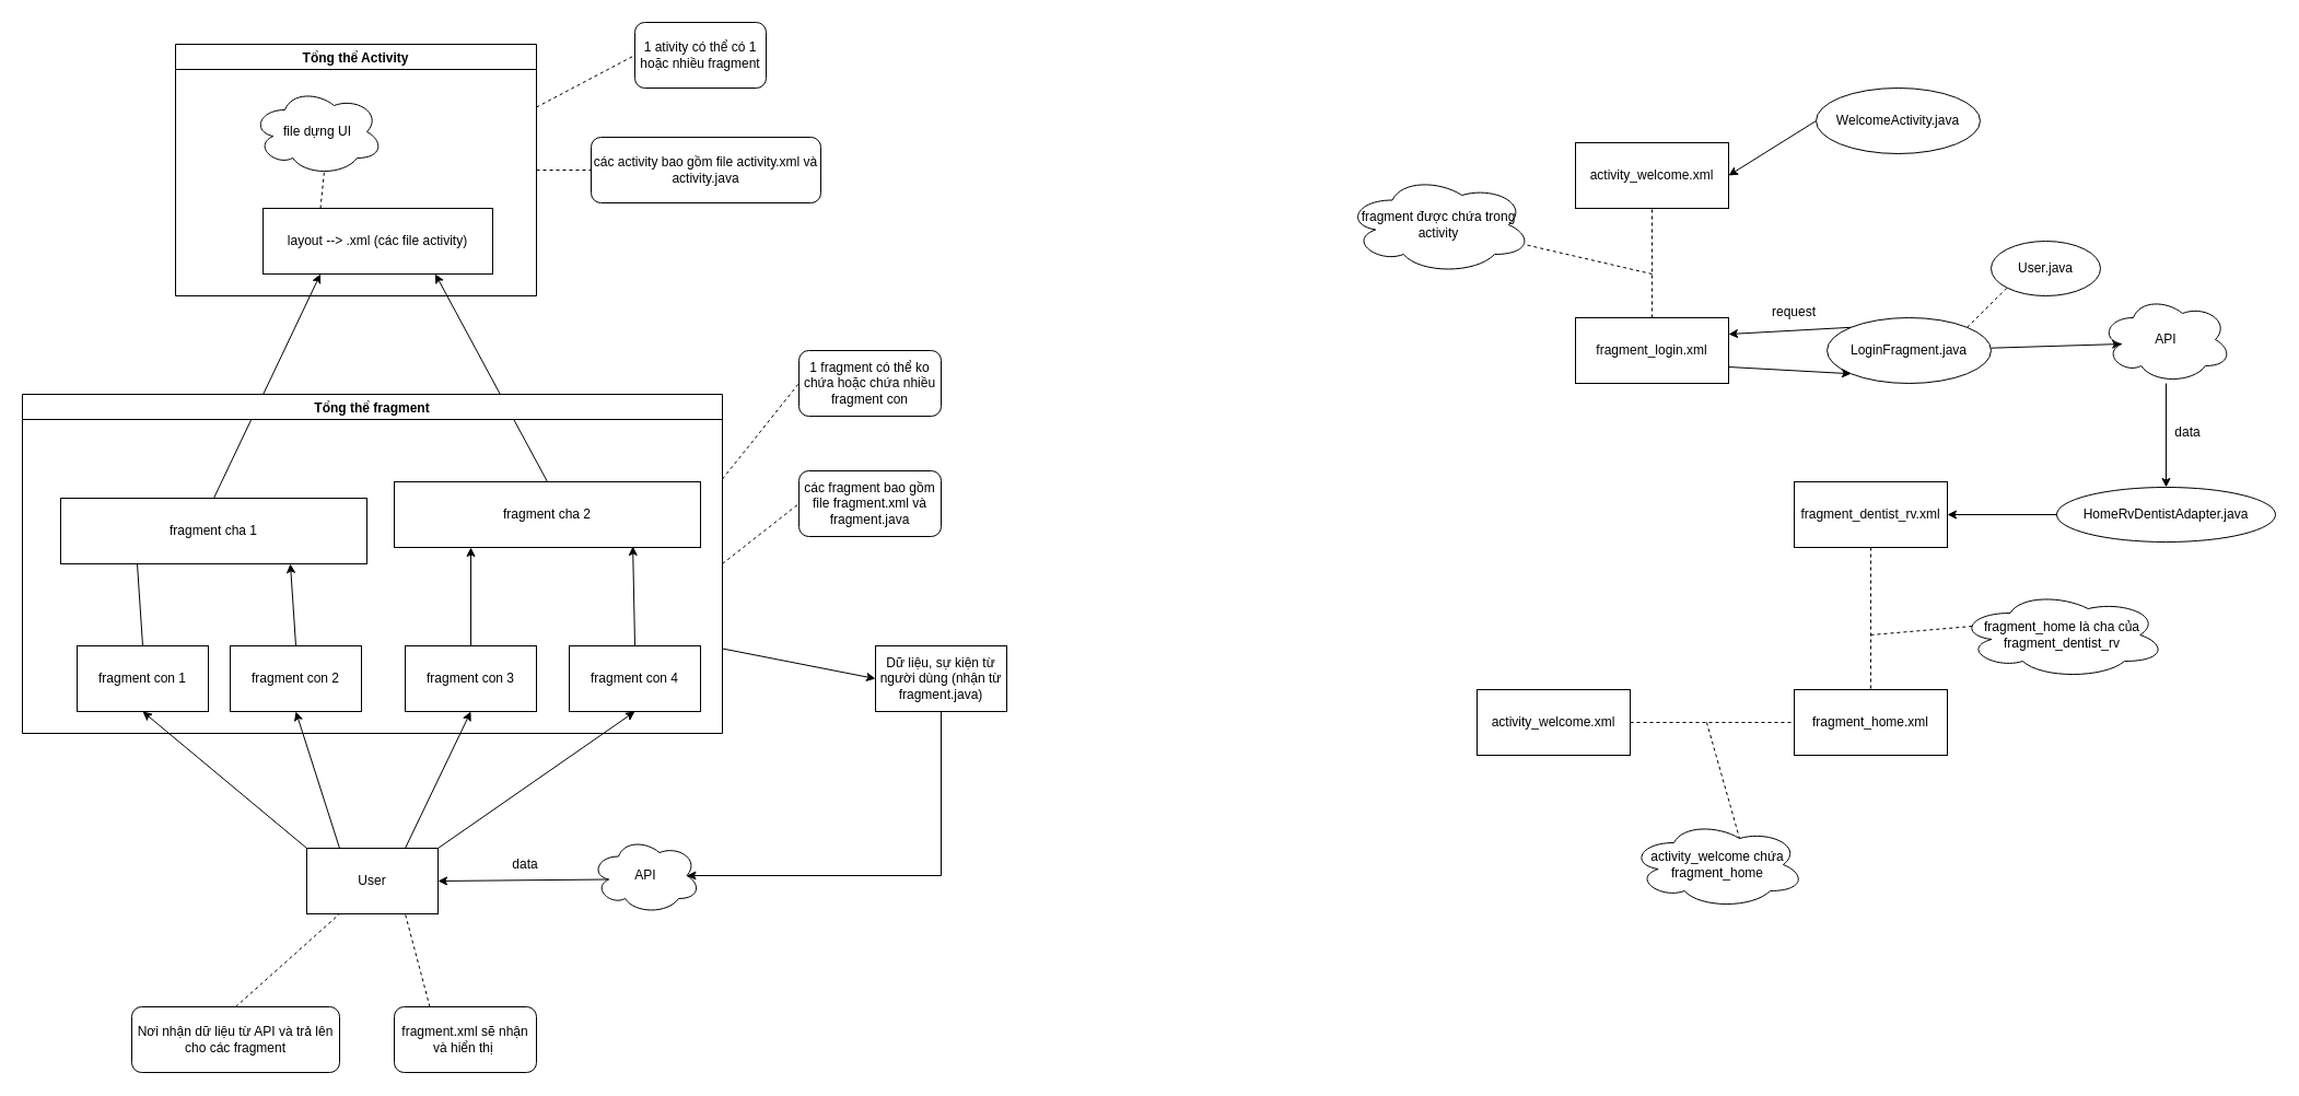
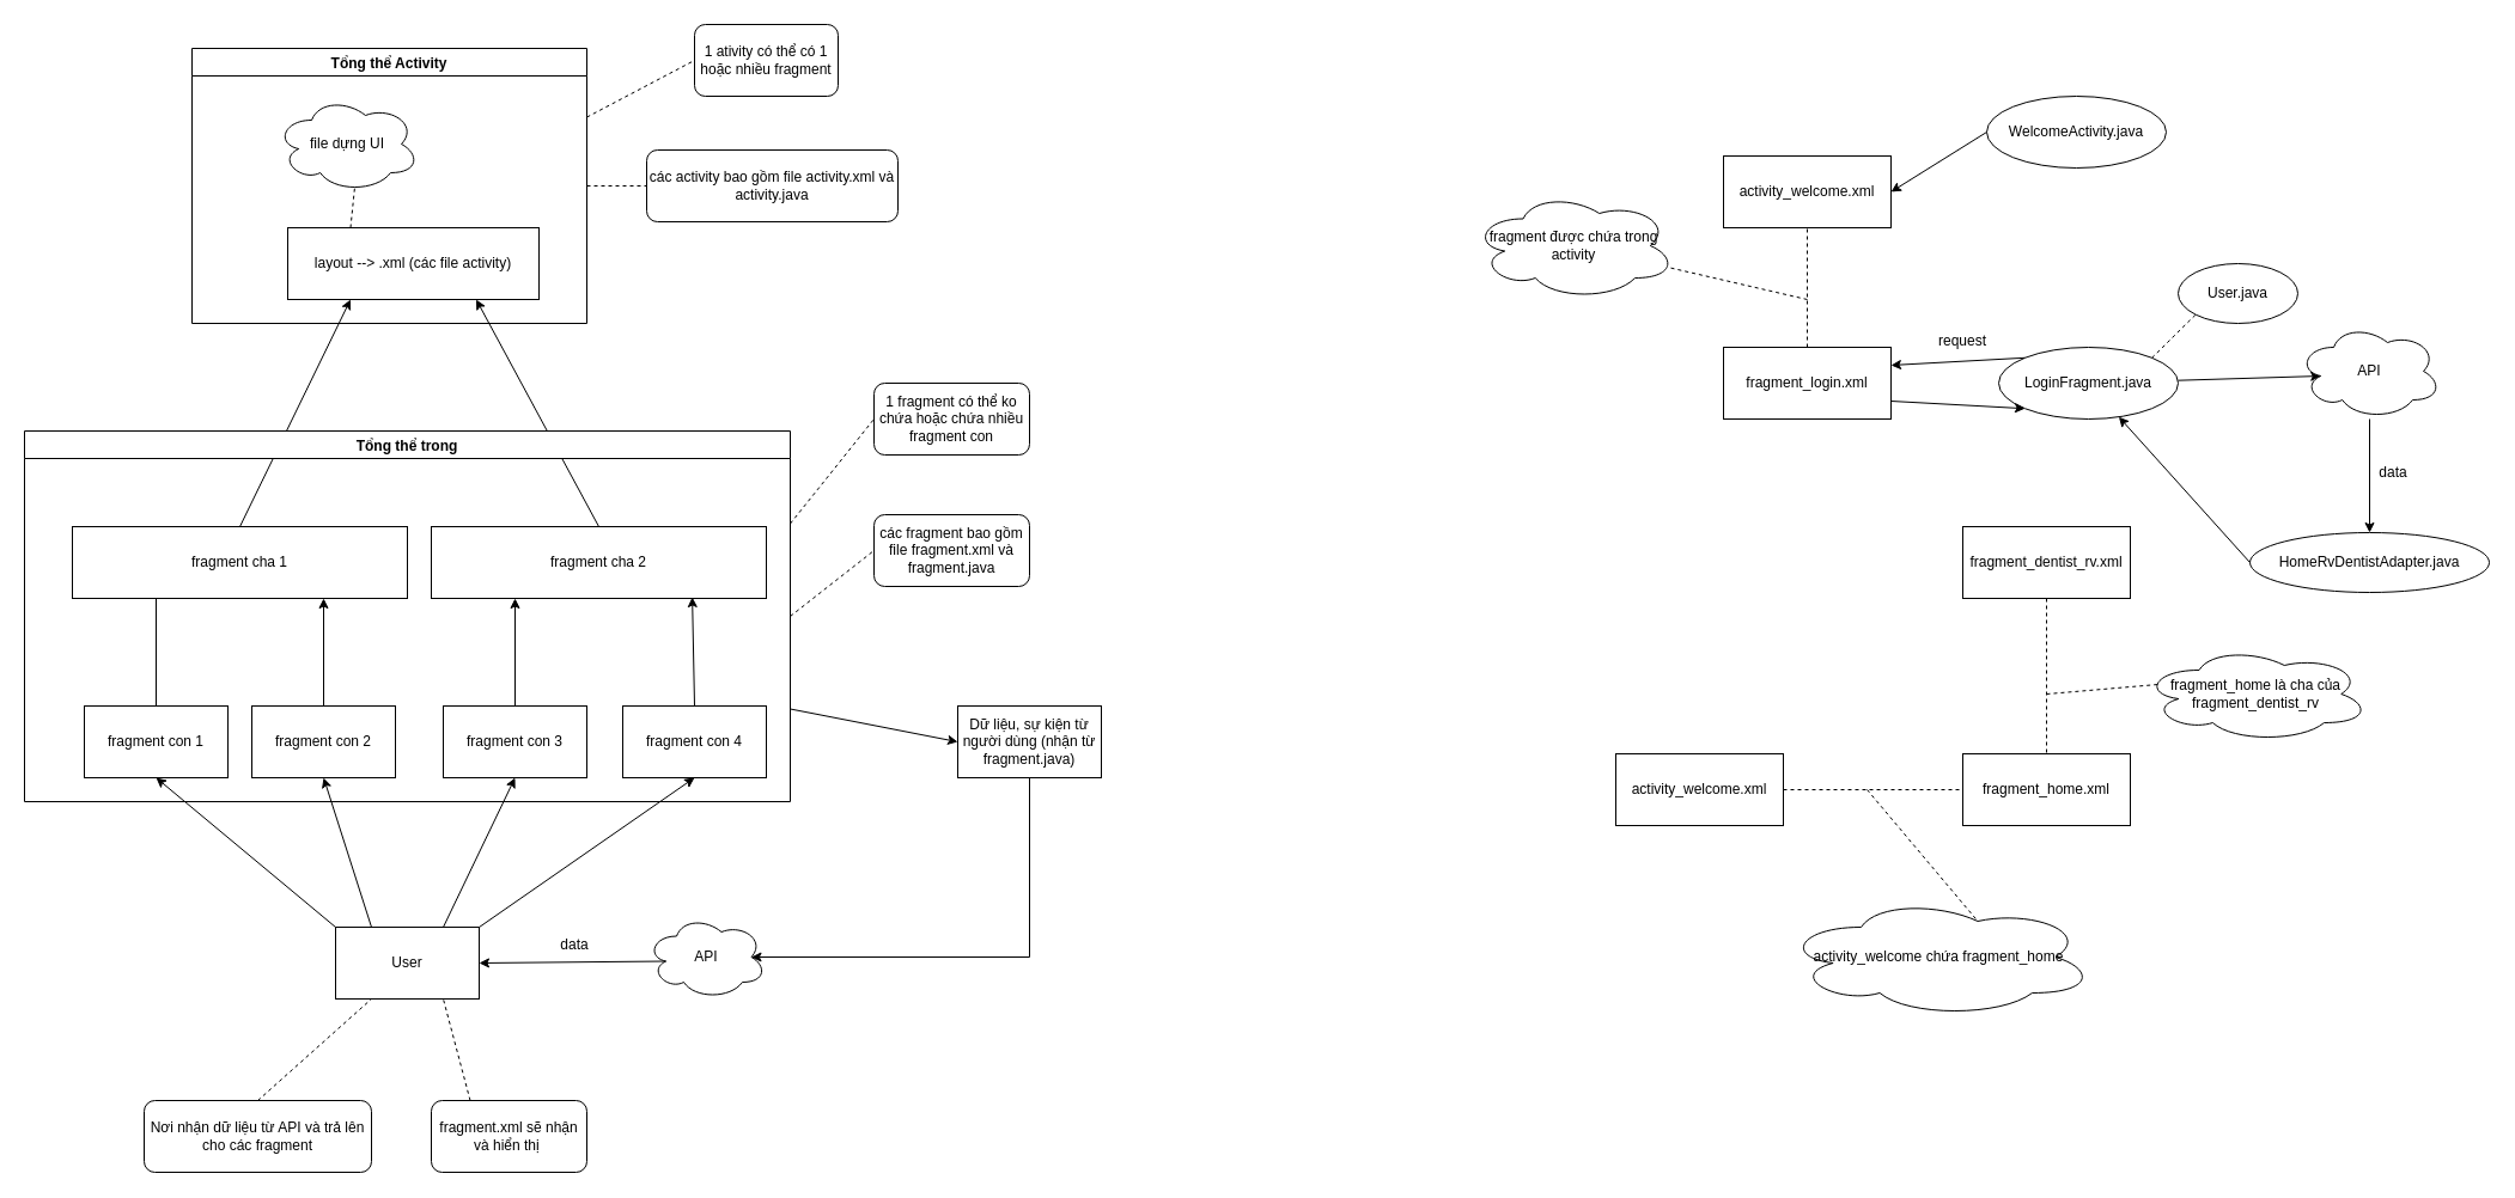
- <mxCell id="12" value="Tổng thể fragment" style="swimlane;" vertex="1" parent="1"><mxGeometry x="20" y="360" width="640" height="310" as="geometry" /></mxCell>
+ <mxCell id="12" value="Tổng thể trong" style="swimlane;" vertex="1" parent="1"><mxGeometry x="20" y="360" width="640" height="310" as="geometry" /></mxCell>
- <mxCell id="61" value="" style="endArrow=classic;html=1;rounded=0;entryX=1;entryY=0.5;entryDx=0;entryDy=0;exitX=0;exitY=0.5;exitDx=0;exitDy=0;" edge="1" parent="1" source="58" target="60"><mxGeometry width="50" height="50" relative="1" as="geometry"><mxPoint x="1670" y="470" as="sourcePoint" /><mxPoint x="1720" y="420" as="targetPoint" /></mxGeometry></mxCell>
+ <mxCell id="61" value="" style="endArrow=classic;html=1;rounded=0;exitX=0;exitY=0.5;exitDx=0;exitDy=0;" edge="1" parent="1" source="58" target="47"><mxGeometry width="50" height="50" relative="1" as="geometry"><mxPoint x="1670" y="470" as="sourcePoint" /><mxPoint x="1720" y="420" as="targetPoint" /></mxGeometry></mxCell>
- <mxCell id="9" value="fragment cha 1" style="rounded=0;whiteSpace=wrap;html=1;" vertex="1" parent="1"><mxGeometry x="55" y="455" width="280" height="60" as="geometry" /></mxCell>
+ <mxCell id="9" value="fragment cha 1" style="rounded=0;whiteSpace=wrap;html=1;" vertex="1" parent="1"><mxGeometry x="60" y="440" width="280" height="60" as="geometry" /></mxCell>
- <mxCell id="68" value="activity_welcome chứa fragment_home" style="ellipse;shape=cloud;whiteSpace=wrap;html=1;" vertex="1" parent="1"><mxGeometry x="1490" y="750" width="160" height="80" as="geometry" /></mxCell>
+ <mxCell id="68" value="activity_welcome chứa fragment_home" style="ellipse;shape=cloud;whiteSpace=wrap;html=1;" vertex="1" parent="1"><mxGeometry x="1490" y="750" width="260" height="100" as="geometry" /></mxCell>
